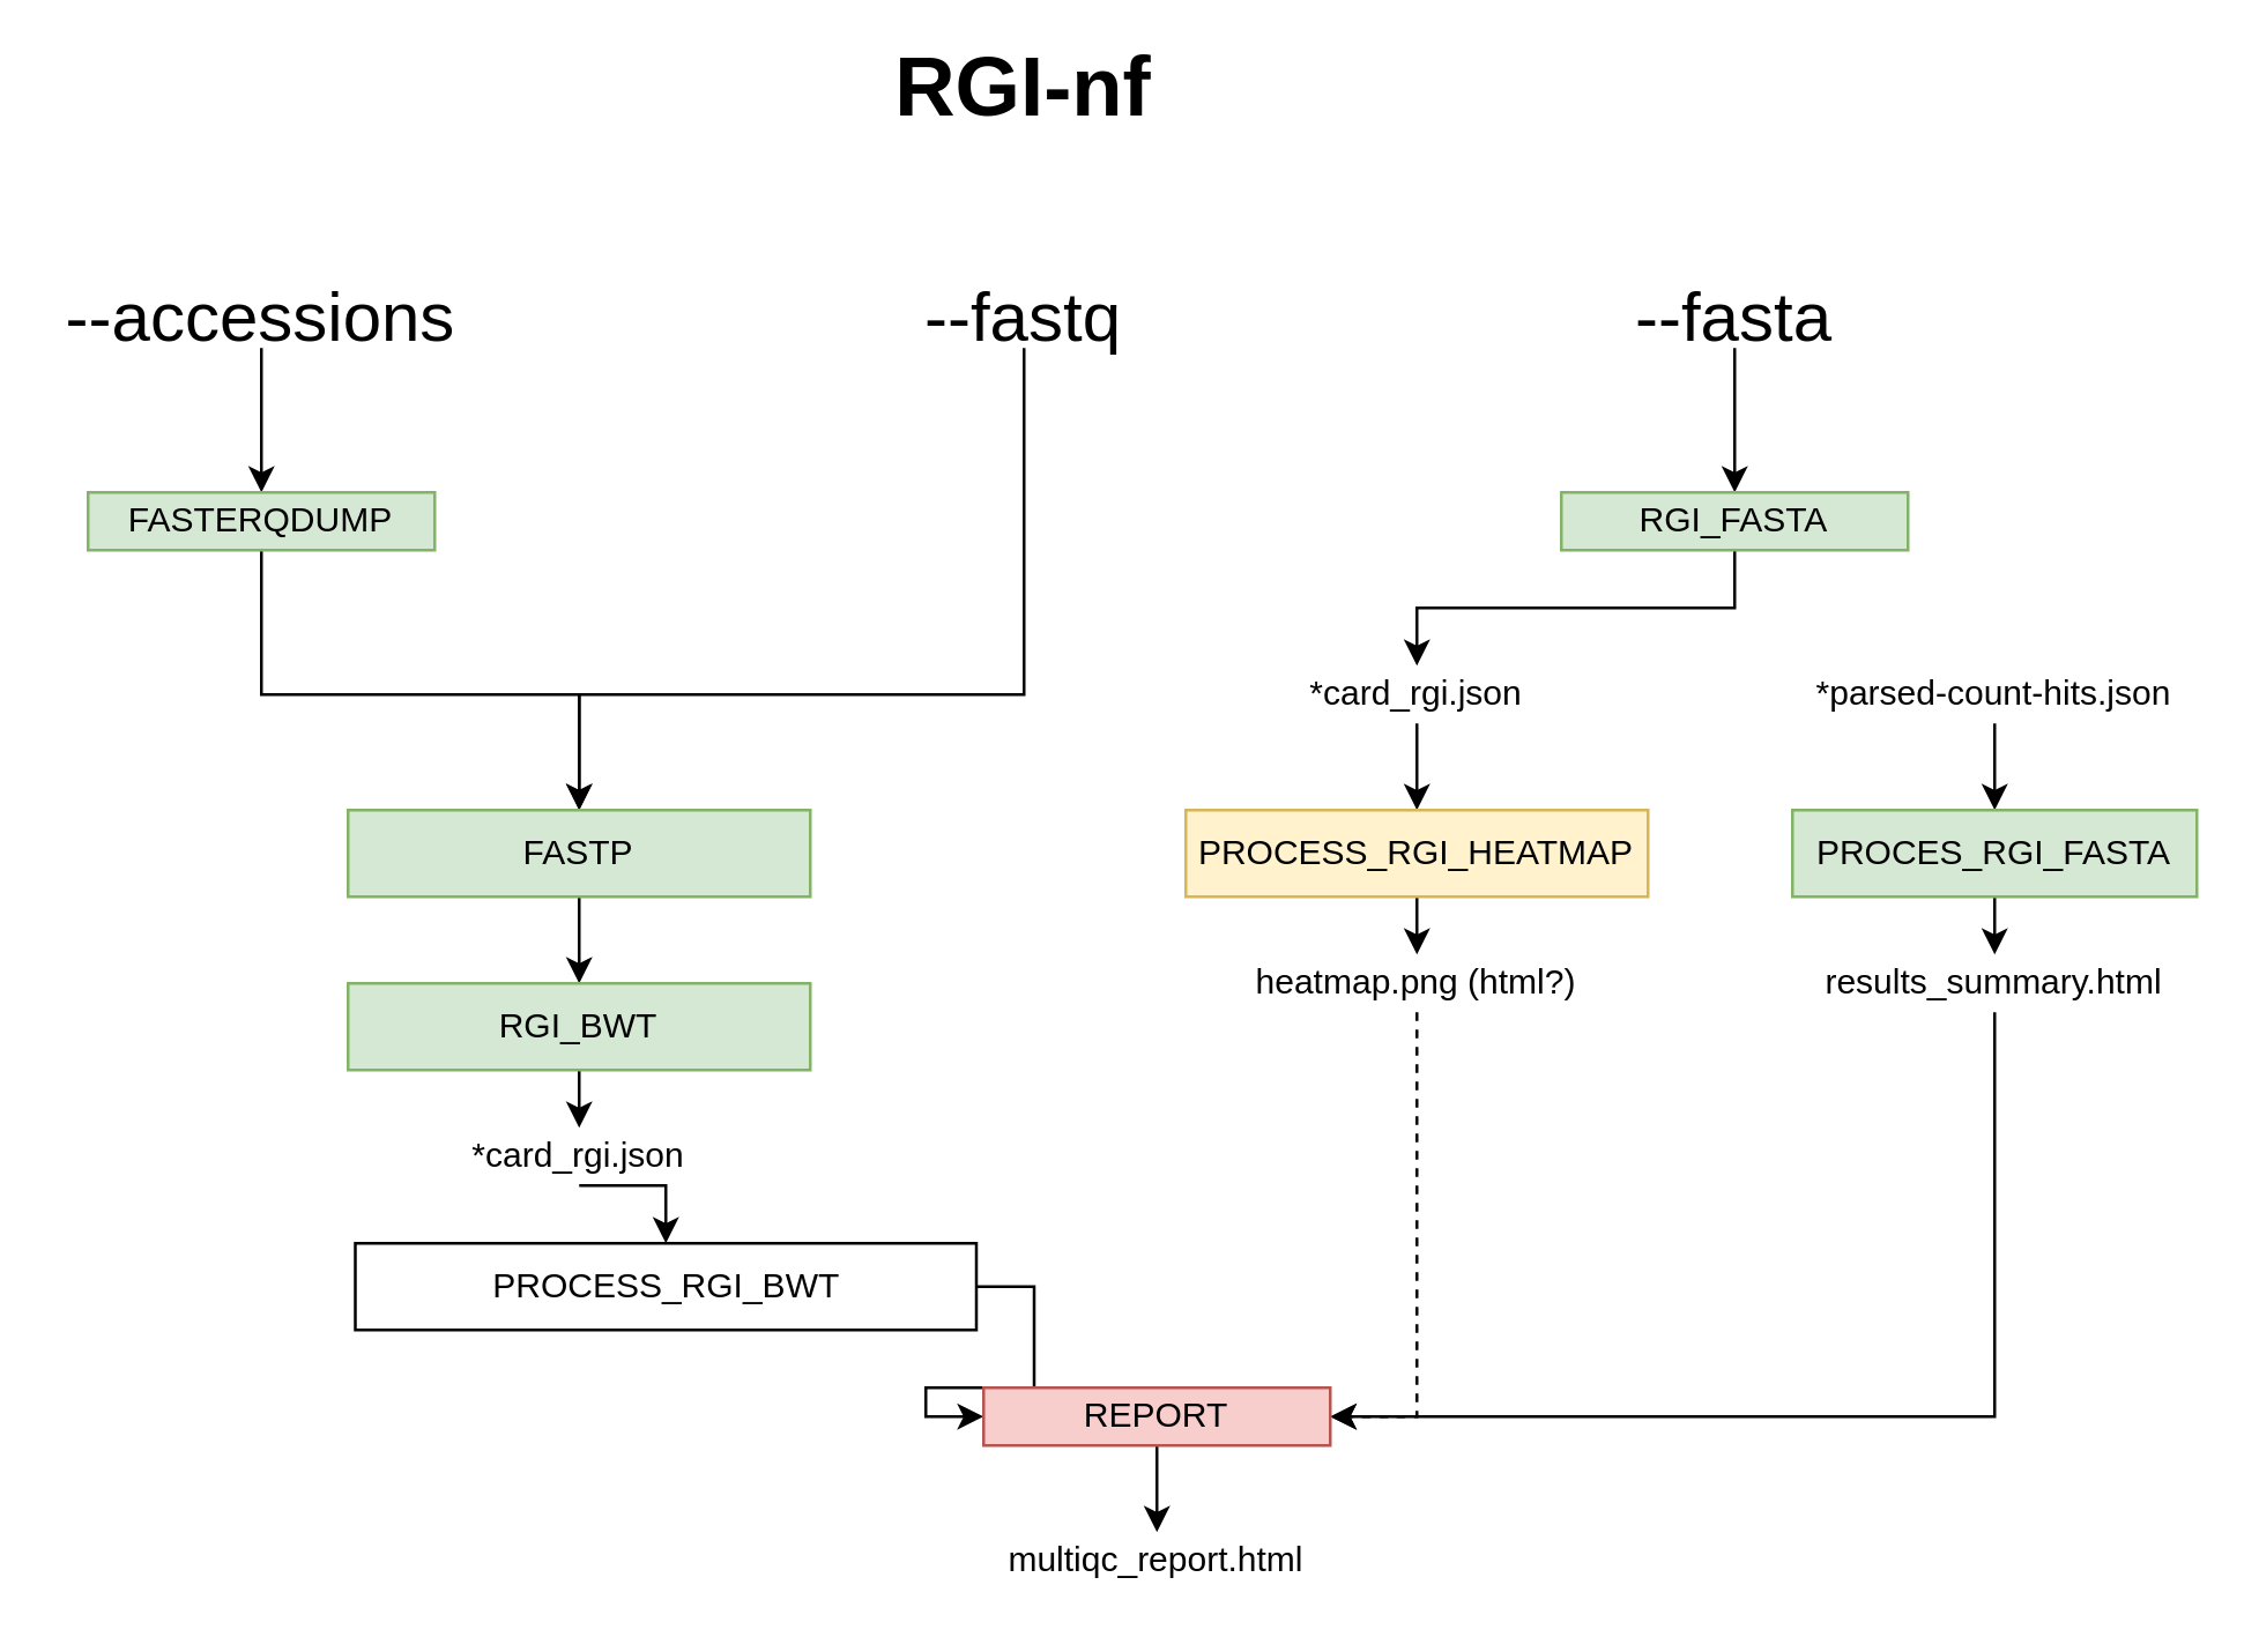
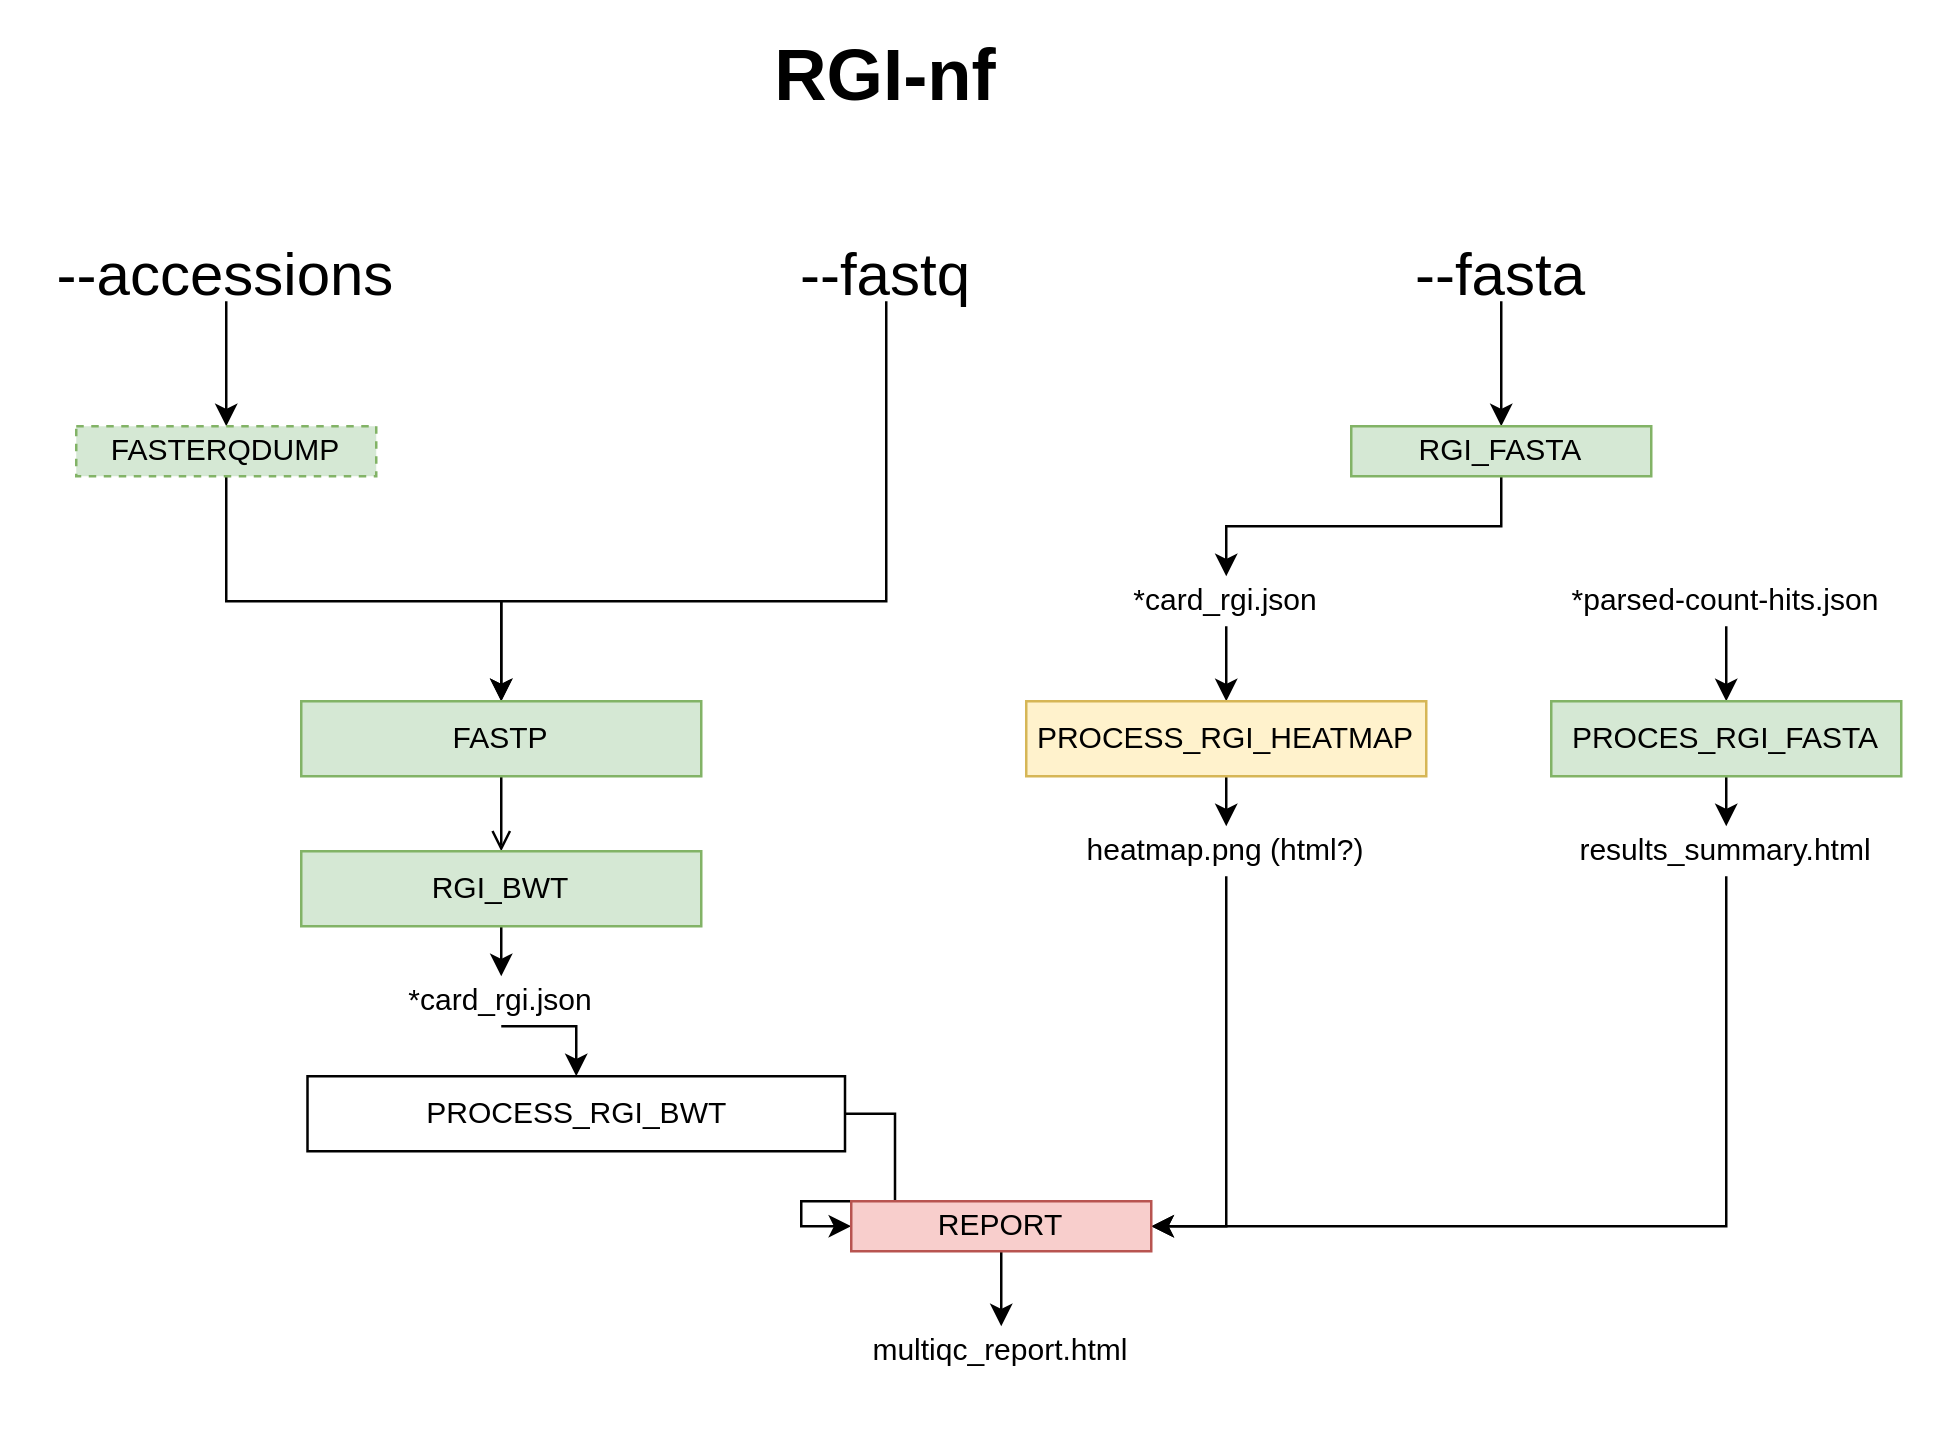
- <mxCell id="19" value="FASTERQDUMP" style="rounded=0;whiteSpace=wrap;html=1;fillColor=#d5e8d4;strokeColor=#82b366;" vertex="1" parent="1"><mxGeometry x="30" y="170" width="120" height="20" as="geometry" /></mxCell>
+ <mxCell id="19" value="FASTERQDUMP" style="rounded=0;whiteSpace=wrap;html=1;fillColor=#d5e8d4;strokeColor=#82b366;dashed=1;" vertex="1" parent="1"><mxGeometry x="30" y="170" width="120" height="20" as="geometry" /></mxCell>
- <mxCell id="20" style="edgeStyle=orthogonalEdgeStyle;rounded=0;orthogonalLoop=1;jettySize=auto;html=1;exitX=0.5;exitY=1;exitDx=0;exitDy=0;entryX=0.5;entryY=0;entryDx=0;entryDy=0;fontSize=12;" edge="1" parent="1" source="21" target="23"><mxGeometry relative="1" as="geometry" /></mxCell>
+ <mxCell id="20" style="edgeStyle=orthogonalEdgeStyle;rounded=0;orthogonalLoop=1;jettySize=auto;html=1;exitX=0.5;exitY=1;exitDx=0;exitDy=0;entryX=0.5;entryY=0;entryDx=0;entryDy=0;fontSize=12;endArrow=open;" edge="1" parent="1" source="21" target="23"><mxGeometry relative="1" as="geometry" /></mxCell>
- <mxCell id="29" style="edgeStyle=orthogonalEdgeStyle;rounded=0;orthogonalLoop=1;jettySize=auto;html=1;exitX=0.5;exitY=1;exitDx=0;exitDy=0;entryX=1;entryY=0.5;entryDx=0;entryDy=0;fontSize=12;dashed=1;" edge="1" parent="1" source="30" target="32"><mxGeometry relative="1" as="geometry" /></mxCell>
+ <mxCell id="29" style="edgeStyle=orthogonalEdgeStyle;rounded=0;orthogonalLoop=1;jettySize=auto;html=1;exitX=0.5;exitY=1;exitDx=0;exitDy=0;entryX=1;entryY=0.5;entryDx=0;entryDy=0;fontSize=12;" edge="1" parent="1" source="30" target="32"><mxGeometry relative="1" as="geometry" /></mxCell>
